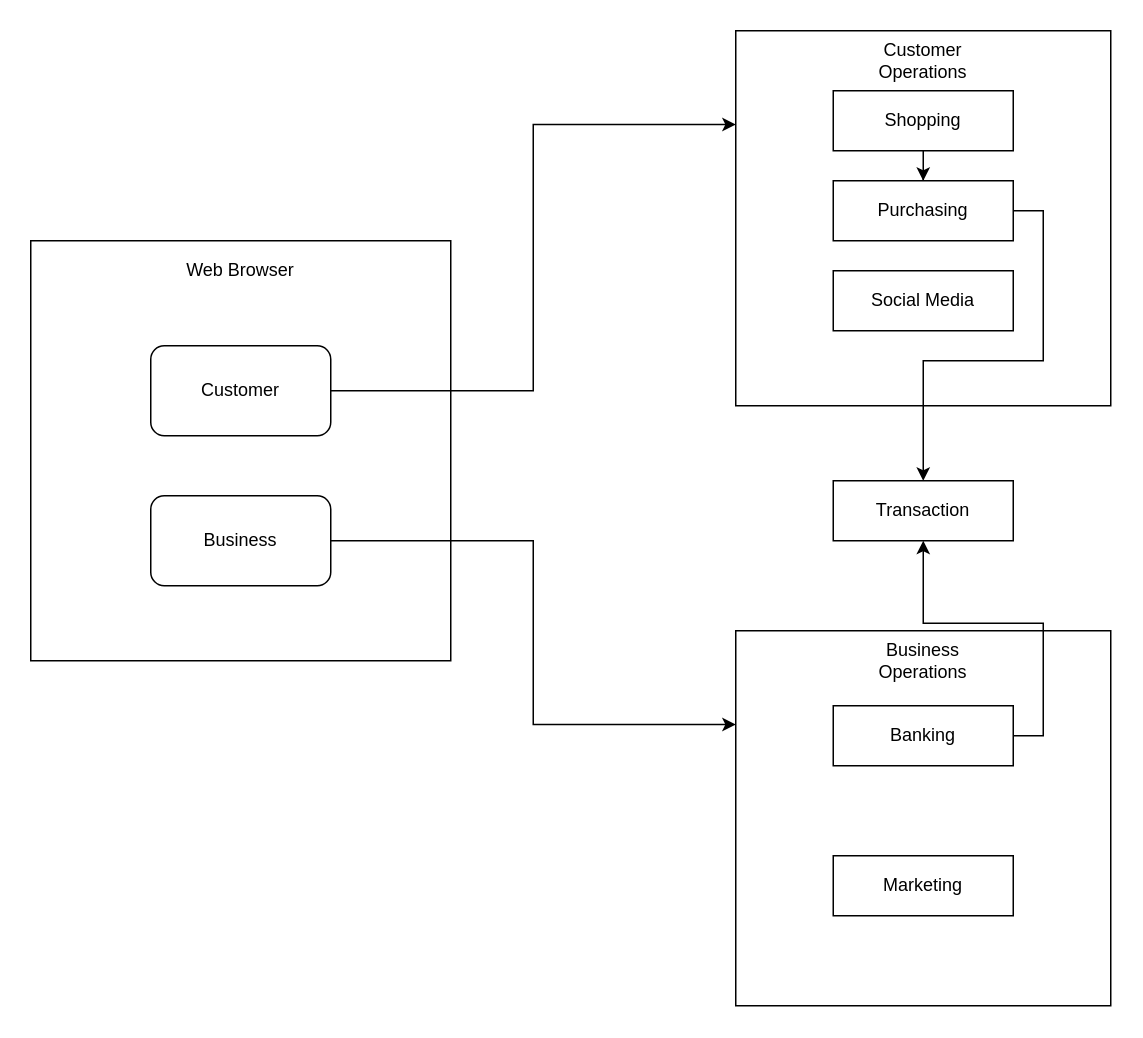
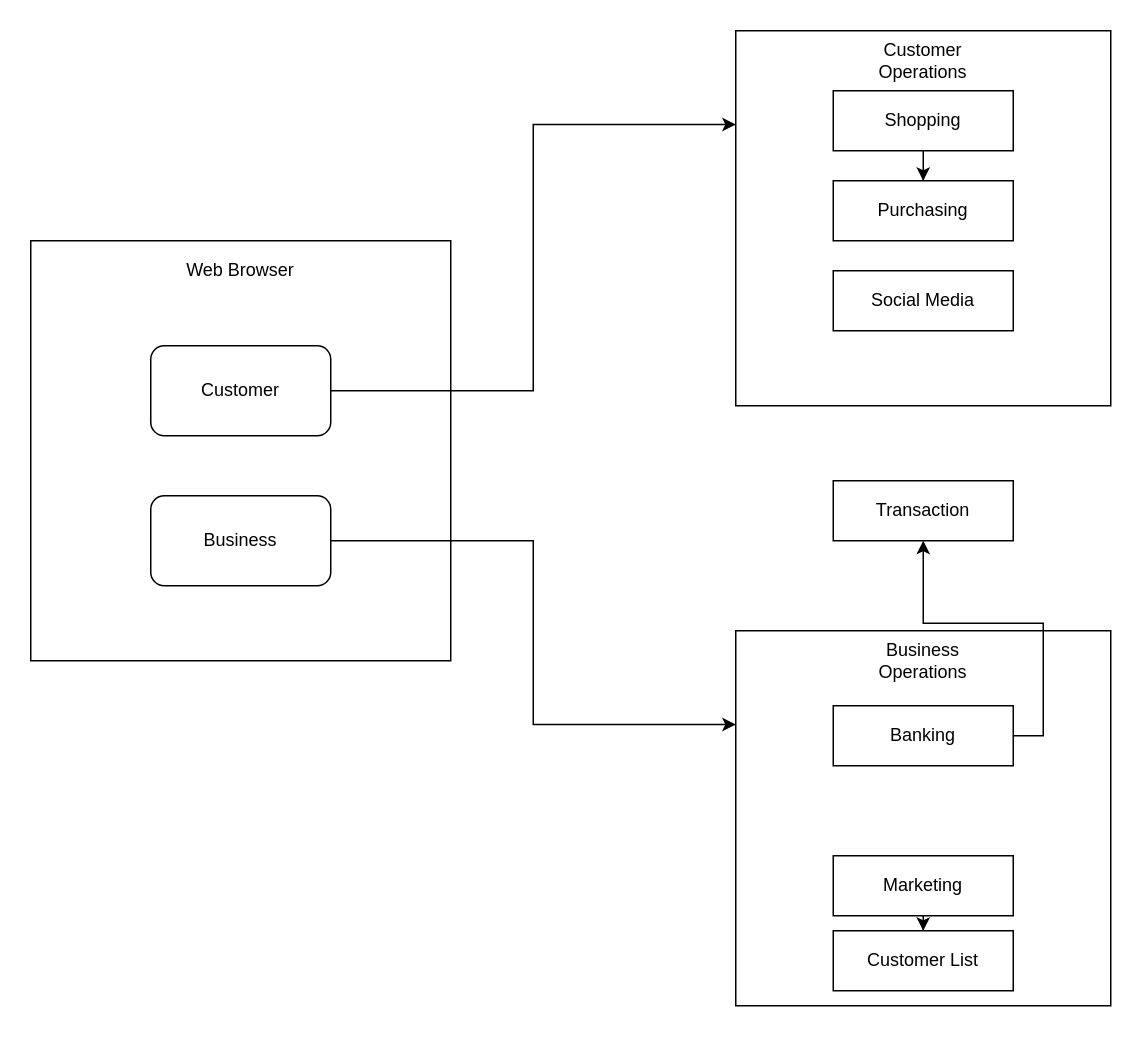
- <mxCell id="12" style="edgeStyle=orthogonalEdgeStyle;rounded=0;orthogonalLoop=1;jettySize=auto;html=1;exitX=1;exitY=0.5;exitDx=0;exitDy=0;entryX=0.5;entryY=0;entryDx=0;entryDy=0;" edge="1" parent="1" source="13" target="15"><mxGeometry relative="1" as="geometry" /></mxCell>
+ <mxCell id="20" style="edgeStyle=orthogonalEdgeStyle;rounded=0;orthogonalLoop=1;jettySize=auto;html=1;exitX=0.5;exitY=1;exitDx=0;exitDy=0;" edge="1" parent="1" source="21" target="22"><mxGeometry relative="1" as="geometry" /></mxCell>
+ <mxCell id="22" value="Customer List" style="rounded=0;whiteSpace=wrap;html=1;" vertex="1" parent="1"><mxGeometry x="555" y="620" width="120" height="40" as="geometry" /></mxCell>
